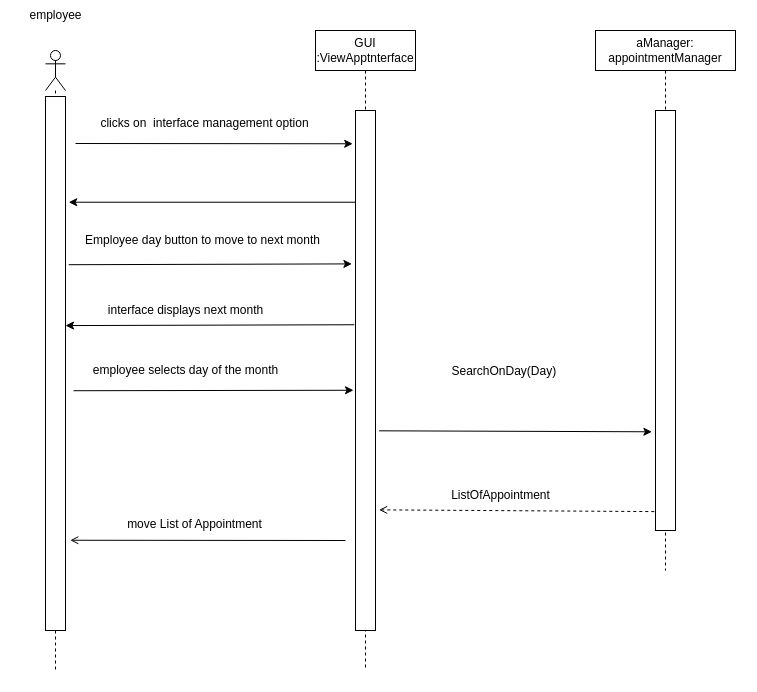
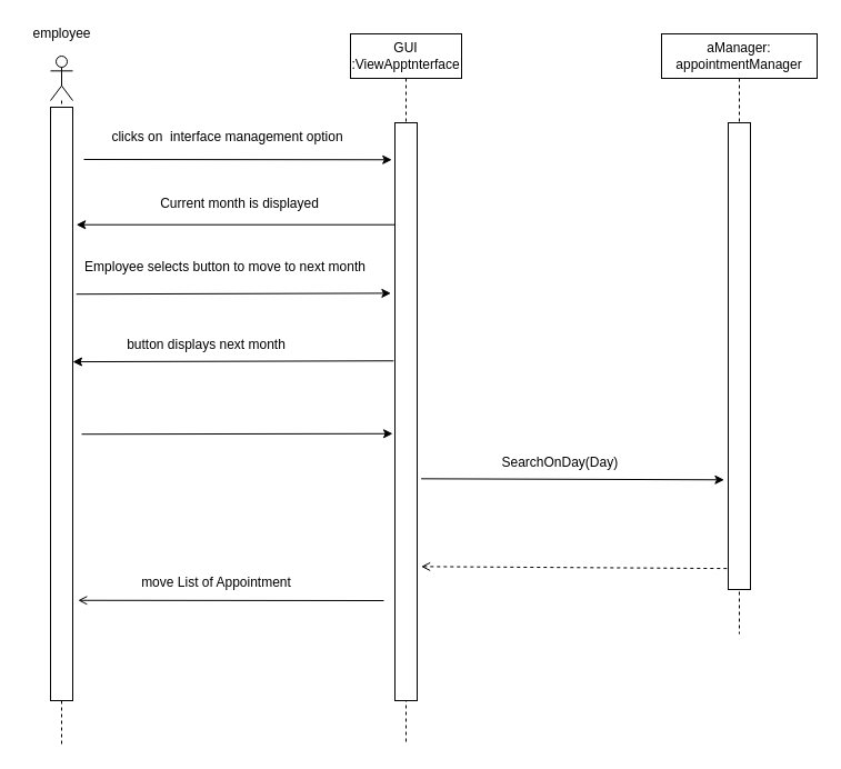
- <mxCell id="4" value="employee" style="text;html=1;align=center;verticalAlign=middle;resizable=0;points=[];autosize=1;strokeColor=none;fillColor=none;" vertex="1" parent="1"><mxGeometry x="20" y="5" width="70" height="20" as="geometry" /></mxCell>
+ <mxCell id="4" value="employee" style="text;html=1;align=center;verticalAlign=middle;resizable=0;points=[];autosize=1;strokeColor=none;fillColor=none;" vertex="1" parent="1"><mxGeometry x="20" y="20" width="70" height="20" as="geometry" /></mxCell>
+ <mxCell id="10" value="Current month is displayed" style="text;html=1;align=center;verticalAlign=middle;resizable=0;points=[];autosize=1;strokeColor=none;fillColor=none;" vertex="1" parent="1"><mxGeometry x="135" y="173" width="160" height="20" as="geometry" /></mxCell>
- <mxCell id="12" value="Employee day button to move to next month" style="text;html=1;align=center;verticalAlign=middle;resizable=0;points=[];autosize=1;strokeColor=none;fillColor=none;" vertex="1" parent="1"><mxGeometry x="67" y="230" width="270" height="20" as="geometry" /></mxCell>
+ <mxCell id="12" value="Employee selects button to move to next month" style="text;html=1;align=center;verticalAlign=middle;resizable=0;points=[];autosize=1;strokeColor=none;fillColor=none;" vertex="1" parent="1"><mxGeometry x="67" y="230" width="270" height="20" as="geometry" /></mxCell>
- <mxCell id="14" value="interface displays next month" style="text;html=1;align=center;verticalAlign=middle;resizable=0;points=[];autosize=1;strokeColor=none;fillColor=none;" vertex="1" parent="1"><mxGeometry x="100" y="300" width="170" height="20" as="geometry" /></mxCell>
+ <mxCell id="14" value="button displays next month" style="text;html=1;align=center;verticalAlign=middle;resizable=0;points=[];autosize=1;strokeColor=none;fillColor=none;" vertex="1" parent="1"><mxGeometry x="100" y="300" width="170" height="20" as="geometry" /></mxCell>
- <mxCell id="16" value="employee selects day of the month" style="text;html=1;align=center;verticalAlign=middle;resizable=0;points=[];autosize=1;strokeColor=none;fillColor=none;" vertex="1" parent="1"><mxGeometry x="85" y="360" width="200" height="20" as="geometry" /></mxCell>
- <mxCell id="20" value="&amp;nbsp; SearchOnDay(Day)" style="text;html=1;align=center;verticalAlign=middle;resizable=0;points=[];autosize=1;strokeColor=none;fillColor=none;" vertex="1" parent="1"><mxGeometry x="435" y="361" width="130" height="20" as="geometry" /></mxCell>
+ <mxCell id="20" value="&amp;nbsp; SearchOnDay(Day)" style="text;html=1;align=center;verticalAlign=middle;resizable=0;points=[];autosize=1;strokeColor=none;fillColor=none;" vertex="1" parent="1"><mxGeometry x="435" y="406" width="130" height="20" as="geometry" /></mxCell>
- <mxCell id="22" value="ListOfAppointment" style="text;html=1;align=center;verticalAlign=middle;resizable=0;points=[];autosize=1;strokeColor=none;fillColor=none;" vertex="1" parent="1"><mxGeometry x="445" y="485" width="110" height="20" as="geometry" /></mxCell>
